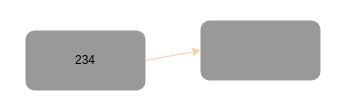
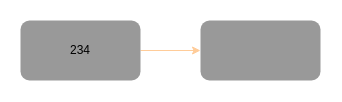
- <mxCell id="3" value="234" style="rounded=1;whiteSpace=wrap;html=1;glass=0;shadow=0;fillColor=#999999;strokeColor=none;fontColor=#000000;" parent="1" vertex="1"><mxGeometry x="25" y="30" width="120" height="60" as="geometry" /></mxCell>
+ <mxCell id="3" value="234" style="rounded=1;whiteSpace=wrap;html=1;glass=0;shadow=0;fillColor=#999999;strokeColor=none;fontColor=#000000;" parent="1" vertex="1"><mxGeometry x="20" y="20" width="120" height="60" as="geometry" /></mxCell>
